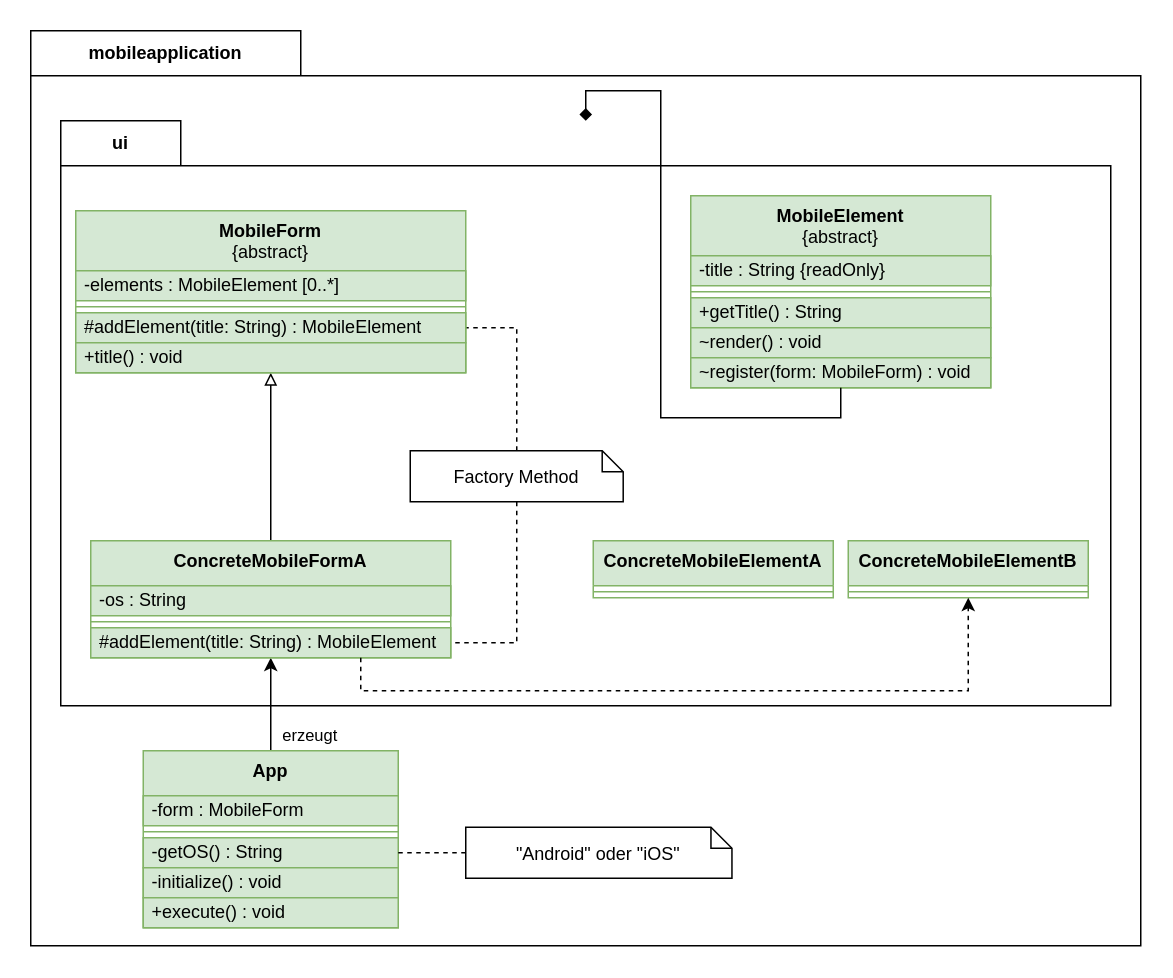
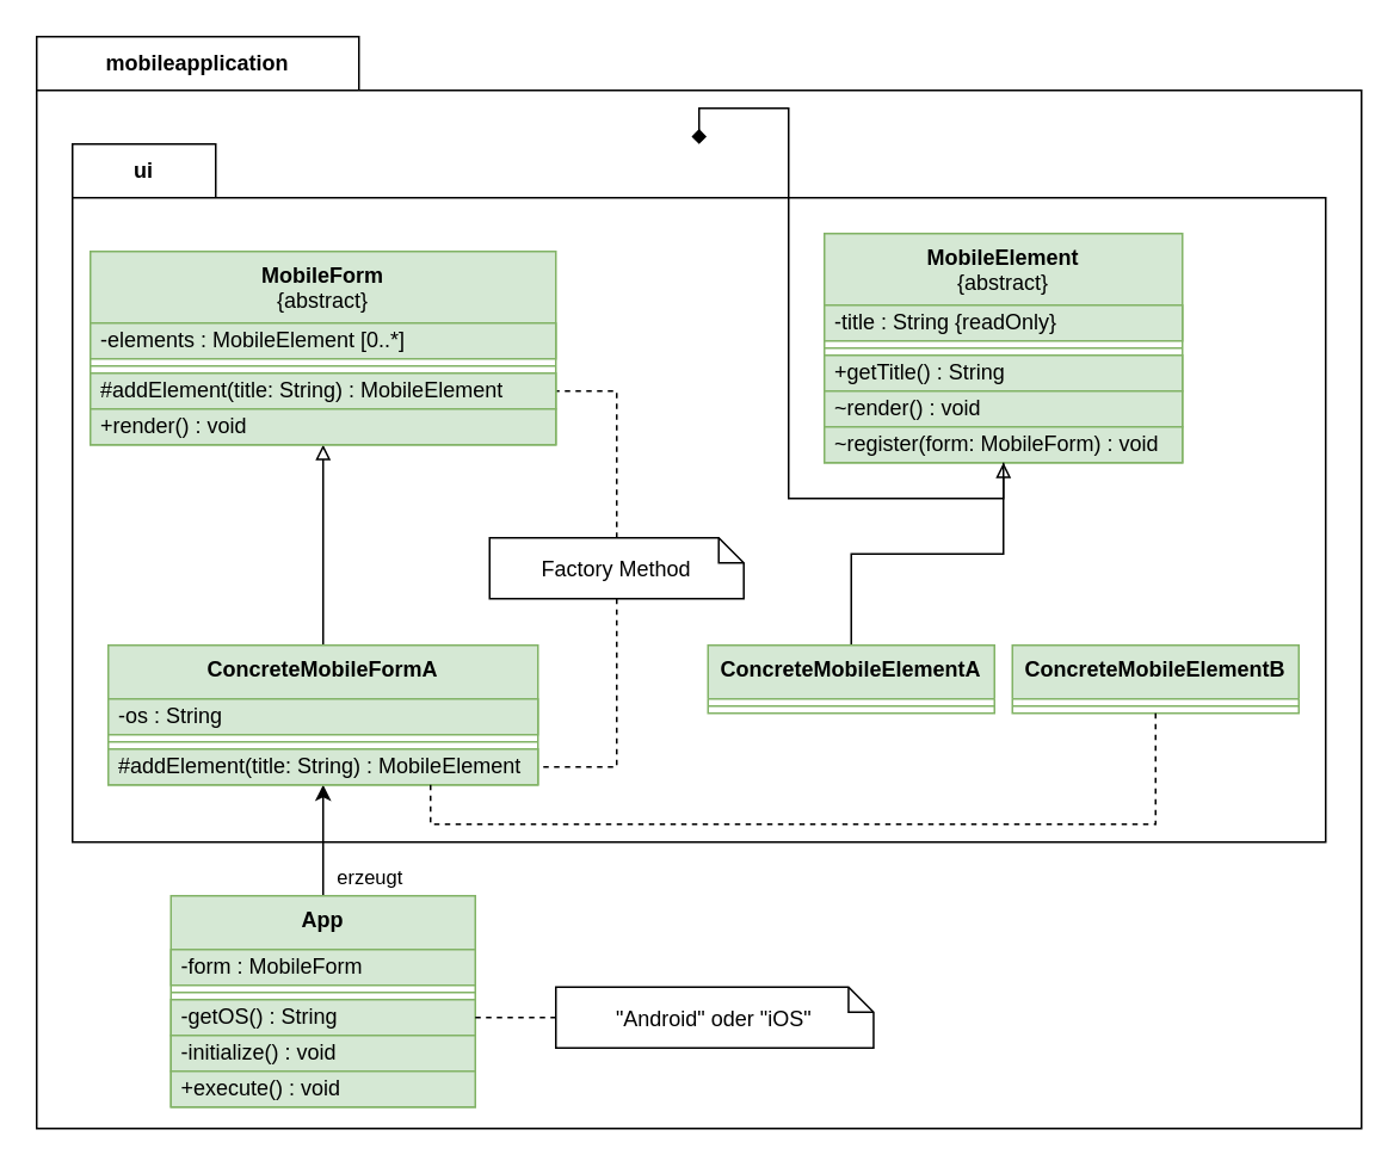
- <mxCell id="23" value="+title() : void" style="text;html=1;strokeColor=#82b366;fillColor=#d5e8d4;align=left;verticalAlign=middle;spacingLeft=4;spacingRight=4;overflow=hidden;rotatable=0;points=[[0,0.5],[1,0.5]];portConstraint=eastwest;whiteSpace=wrap;" parent="19" vertex="1"><mxGeometry y="88" width="260" height="20" as="geometry" /></mxCell>
+ <mxCell id="23" value="+render() : void" style="text;html=1;strokeColor=#82b366;fillColor=#d5e8d4;align=left;verticalAlign=middle;spacingLeft=4;spacingRight=4;overflow=hidden;rotatable=0;points=[[0,0.5],[1,0.5]];portConstraint=eastwest;whiteSpace=wrap;" parent="19" vertex="1"><mxGeometry y="88" width="260" height="20" as="geometry" /></mxCell>
+ <mxCell id="5" style="edgeStyle=orthogonalEdgeStyle;rounded=0;orthogonalLoop=1;jettySize=auto;html=1;endArrow=block;endFill=0;" parent="1" source="32" target="24" edge="1"><mxGeometry relative="1" as="geometry" /></mxCell>
- <mxCell id="40" style="edgeStyle=orthogonalEdgeStyle;rounded=0;orthogonalLoop=1;jettySize=auto;html=1;dashed=1;" parent="1" source="36" target="34" edge="1"><mxGeometry relative="1" as="geometry"><Array as="points"><mxPoint x="240" y="460" /><mxPoint x="645" y="460" /></Array></mxGeometry></mxCell>
+ <mxCell id="40" style="edgeStyle=orthogonalEdgeStyle;rounded=0;orthogonalLoop=1;jettySize=auto;html=1;dashed=1;endArrow=none;" parent="1" source="36" target="34" edge="1"><mxGeometry relative="1" as="geometry"><Array as="points"><mxPoint x="240" y="460" /><mxPoint x="645" y="460" /></Array></mxGeometry></mxCell>
